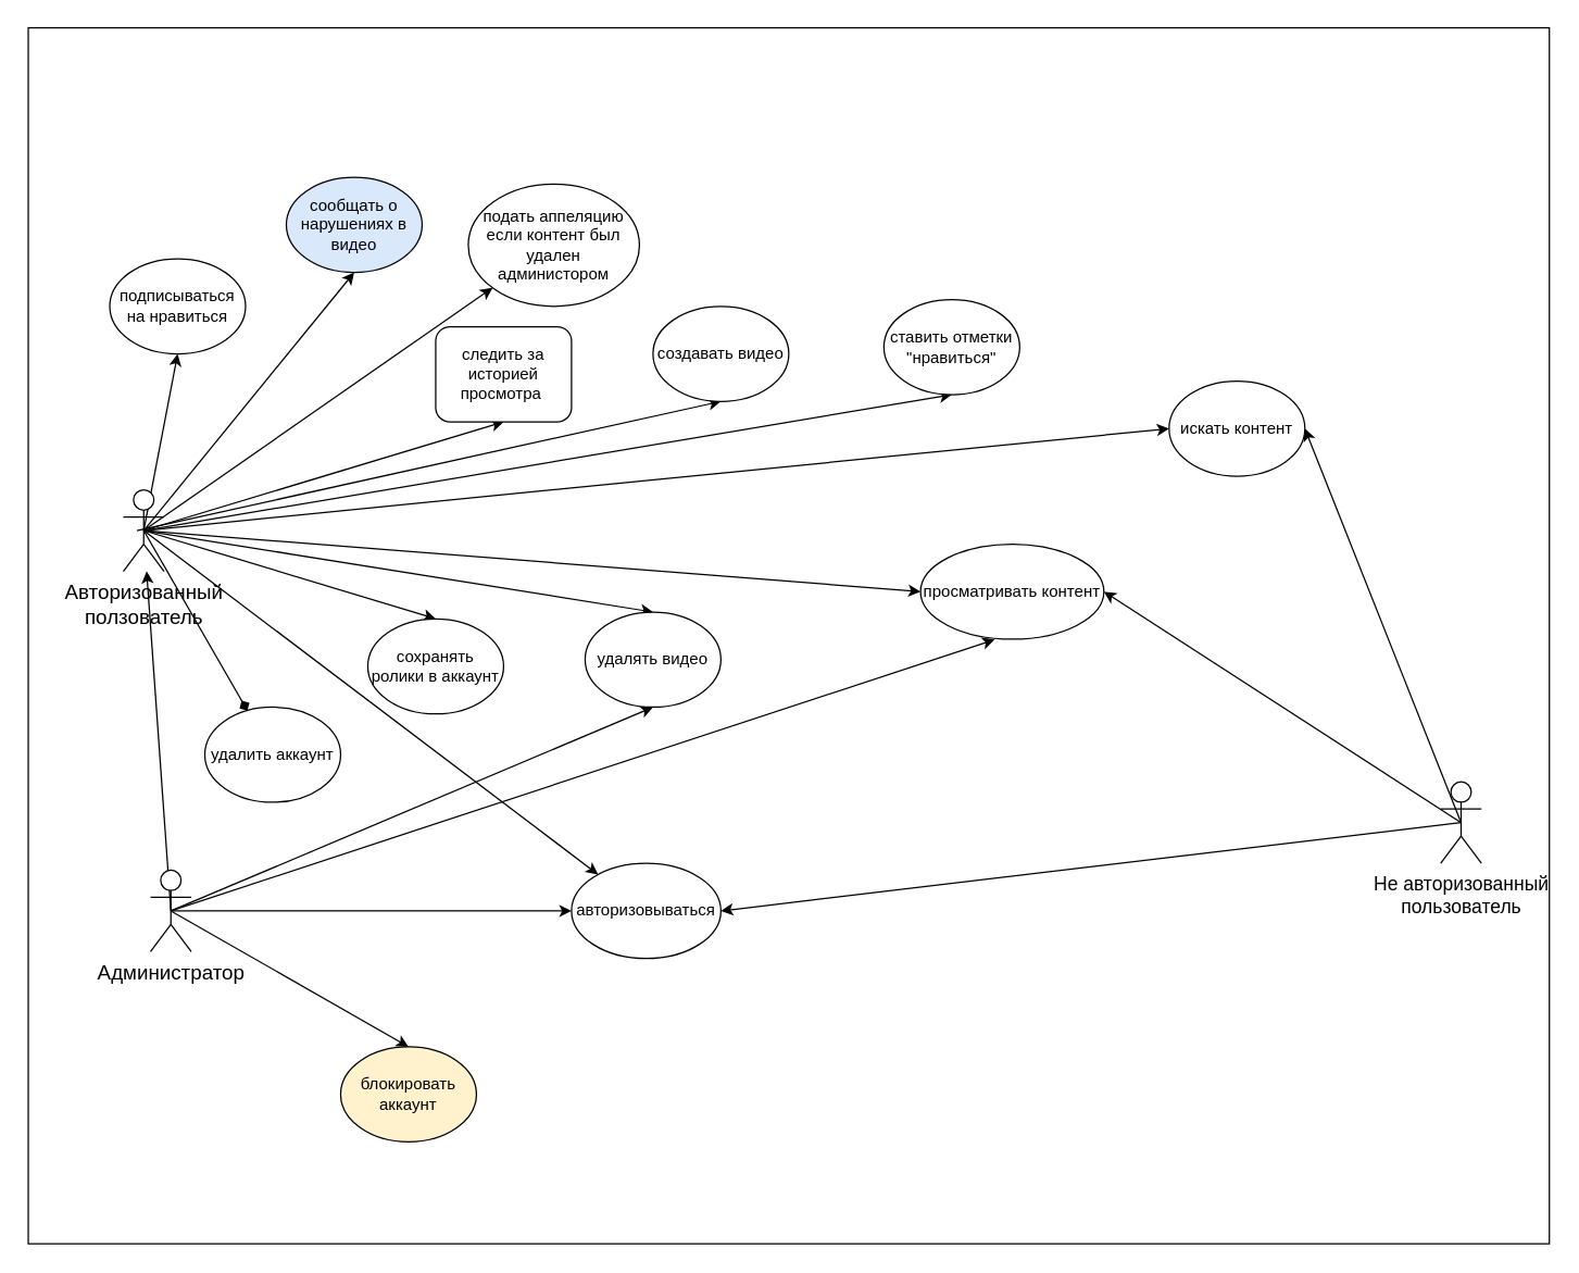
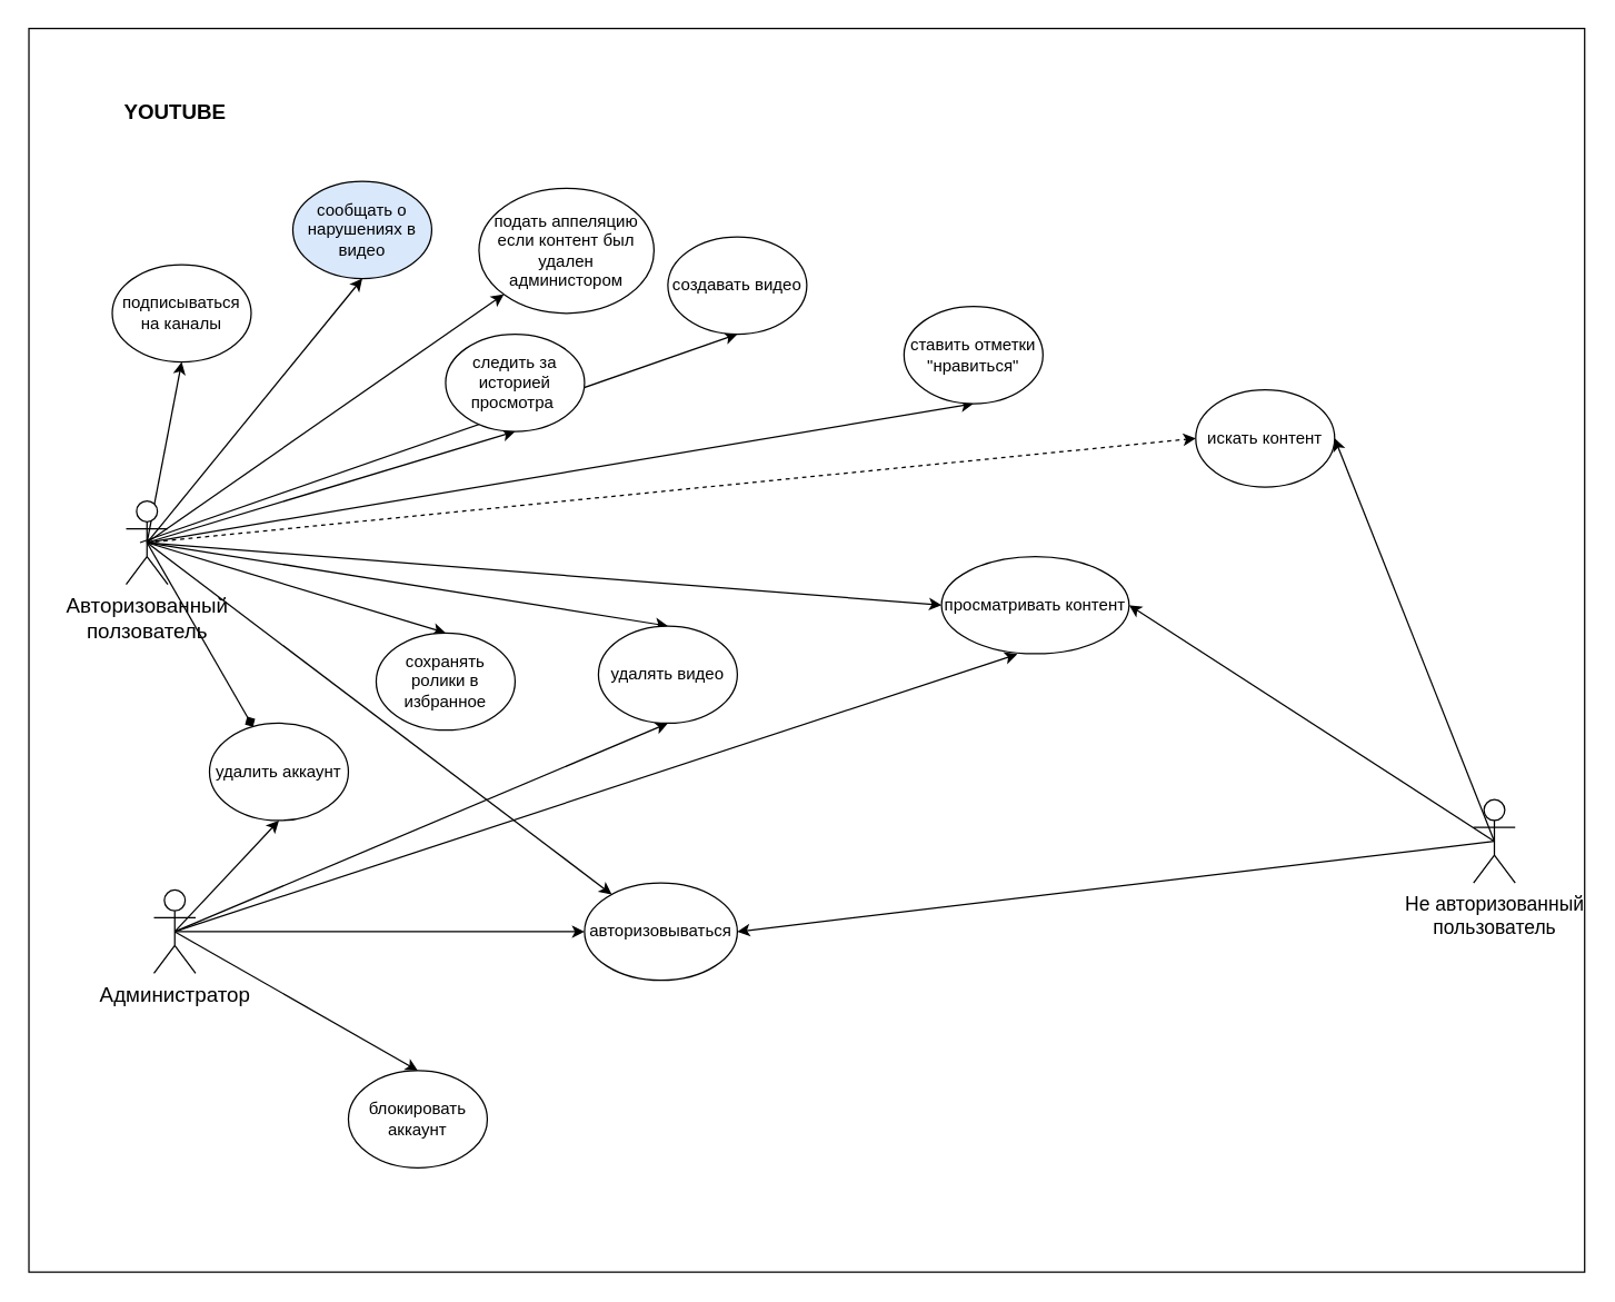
+ <mxCell id="3" value="&lt;b&gt;&lt;font style=&quot;font-size: 15px;&quot;&gt;YOUTUBE&lt;/font&gt;&lt;/b&gt;" style="text;html=1;resizable=0;autosize=1;align=center;verticalAlign=middle;points=[];fillColor=none;strokeColor=none;rounded=0;" parent="1" vertex="1"><mxGeometry x="75" y="65" width="100" height="30" as="geometry" /></mxCell>
- <mxCell id="28" value="подписываться на нравиться" style="ellipse;whiteSpace=wrap;html=1;fontSize=12;" parent="1" vertex="1"><mxGeometry x="80" y="190" width="100" height="70" as="geometry" /></mxCell>
+ <mxCell id="28" value="подписываться на каналы" style="ellipse;whiteSpace=wrap;html=1;fontSize=12;" parent="1" vertex="1"><mxGeometry x="80" y="190" width="100" height="70" as="geometry" /></mxCell>
- <mxCell id="37" value="создавать видео " style="ellipse;whiteSpace=wrap;html=1;fontSize=12;" parent="1" vertex="1"><mxGeometry x="480" y="225" width="100" height="70" as="geometry" /></mxCell>
+ <mxCell id="37" value="создавать видео " style="ellipse;whiteSpace=wrap;html=1;fontSize=12;" parent="1" vertex="1"><mxGeometry x="480" y="170" width="100" height="70" as="geometry" /></mxCell>
- <mxCell id="31" value="следить за историей просмотра&amp;nbsp; " style="whiteSpace=wrap;html=1;fontSize=12;rounded=1;" parent="1" vertex="1"><mxGeometry x="320" y="240" width="100" height="70" as="geometry" /></mxCell>
+ <mxCell id="31" value="следить за историей просмотра&amp;nbsp; " style="ellipse;whiteSpace=wrap;html=1;fontSize=12;" parent="1" vertex="1"><mxGeometry x="320" y="240" width="100" height="70" as="geometry" /></mxCell>
- <mxCell id="10" style="rounded=0;orthogonalLoop=1;jettySize=auto;html=1;exitX=0.5;exitY=0.5;exitDx=0;exitDy=0;exitPerimeter=0;entryX=0;entryY=0.5;entryDx=0;entryDy=0;fontSize=12;" parent="1" source="16" target="35" edge="1"><mxGeometry relative="1" as="geometry" /></mxCell>
+ <mxCell id="10" style="rounded=0;orthogonalLoop=1;jettySize=auto;html=1;exitX=0.5;exitY=0.5;exitDx=0;exitDy=0;exitPerimeter=0;entryX=0;entryY=0.5;entryDx=0;entryDy=0;fontSize=12;dashed=1;" parent="1" source="16" target="35" edge="1"><mxGeometry relative="1" as="geometry" /></mxCell>
- <mxCell id="36" value="сохранять ролики в аккаунт" style="ellipse;whiteSpace=wrap;html=1;fontSize=12;" parent="1" vertex="1"><mxGeometry x="270" y="455" width="100" height="70" as="geometry" /></mxCell>
+ <mxCell id="36" value="сохранять ролики в избранное" style="ellipse;whiteSpace=wrap;html=1;fontSize=12;" parent="1" vertex="1"><mxGeometry x="270" y="455" width="100" height="70" as="geometry" /></mxCell>
- <mxCell id="21" style="rounded=0;orthogonalLoop=1;jettySize=auto;html=1;exitX=0.5;exitY=0.5;exitDx=0;exitDy=0;exitPerimeter=0;fontSize=12;" parent="1" source="26" target="16" edge="1"><mxGeometry relative="1" as="geometry" /></mxCell>
+ <mxCell id="21" style="rounded=0;orthogonalLoop=1;jettySize=auto;html=1;exitX=0.5;exitY=0.5;exitDx=0;exitDy=0;exitPerimeter=0;entryX=0.5;entryY=1;entryDx=0;entryDy=0;fontSize=12;" parent="1" source="26" target="34" edge="1"><mxGeometry relative="1" as="geometry" /></mxCell>
- <mxCell id="39" value="блокировать аккаунт" style="ellipse;whiteSpace=wrap;html=1;fontSize=12;fillColor=#fff2cc;" parent="1" vertex="1"><mxGeometry x="250" y="770" width="100" height="70" as="geometry" /></mxCell>
+ <mxCell id="39" value="блокировать аккаунт" style="ellipse;whiteSpace=wrap;html=1;fontSize=12;" parent="1" vertex="1"><mxGeometry x="250" y="770" width="100" height="70" as="geometry" /></mxCell>
